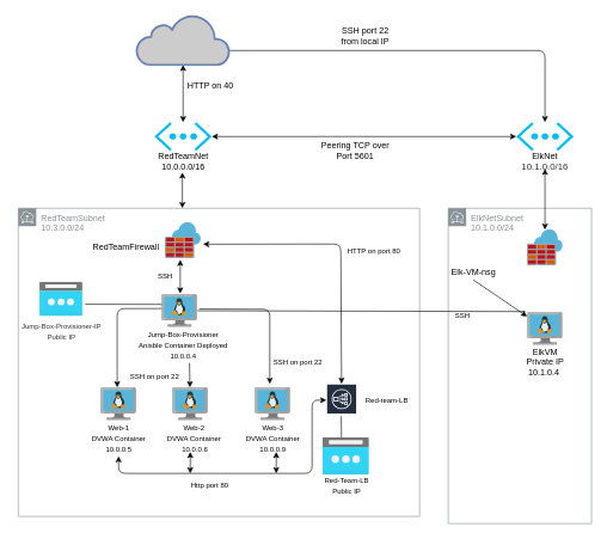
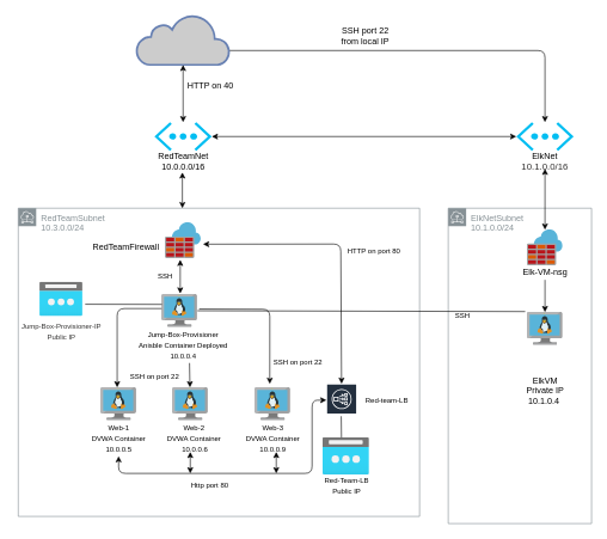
- <mxCell id="46" value="Peering TCP over&lt;br&gt;Port 5601" style="text;html=1;strokeColor=none;fillColor=none;align=center;verticalAlign=middle;whiteSpace=wrap;rounded=0;" parent="1" vertex="1"><mxGeometry x="437.5" y="200" width="115" height="20" as="geometry" /></mxCell>
- <mxCell id="43" value="Elk-VM-nsg" style="text;html=1;strokeColor=none;fillColor=none;align=center;verticalAlign=middle;whiteSpace=wrap;rounded=0;" parent="1" vertex="1"><mxGeometry x="627.5" y="370" width="65" height="20" as="geometry" /></mxCell>
+ <mxCell id="43" value="Elk-VM-nsg" style="text;html=1;strokeColor=none;fillColor=none;align=center;verticalAlign=middle;whiteSpace=wrap;rounded=0;" parent="1" vertex="1"><mxGeometry x="727.5" y="370" width="65" height="20" as="geometry" /></mxCell>
- <mxCell id="47" value="ElkVM&lt;br&gt;Private IP 10.1.0.4&amp;nbsp;" style="text;html=1;strokeColor=none;fillColor=none;align=center;verticalAlign=middle;whiteSpace=wrap;rounded=0;" parent="1" vertex="1"><mxGeometry x="708.75" y="495" width="102.5" height="20" as="geometry" /></mxCell>
+ <mxCell id="47" value="ElkVM&lt;br&gt;Private IP 10.1.0.4&amp;nbsp;" style="text;html=1;strokeColor=none;fillColor=none;align=center;verticalAlign=middle;whiteSpace=wrap;rounded=0;" parent="1" vertex="1"><mxGeometry x="708.75" y="535" width="102.5" height="20" as="geometry" /></mxCell>
